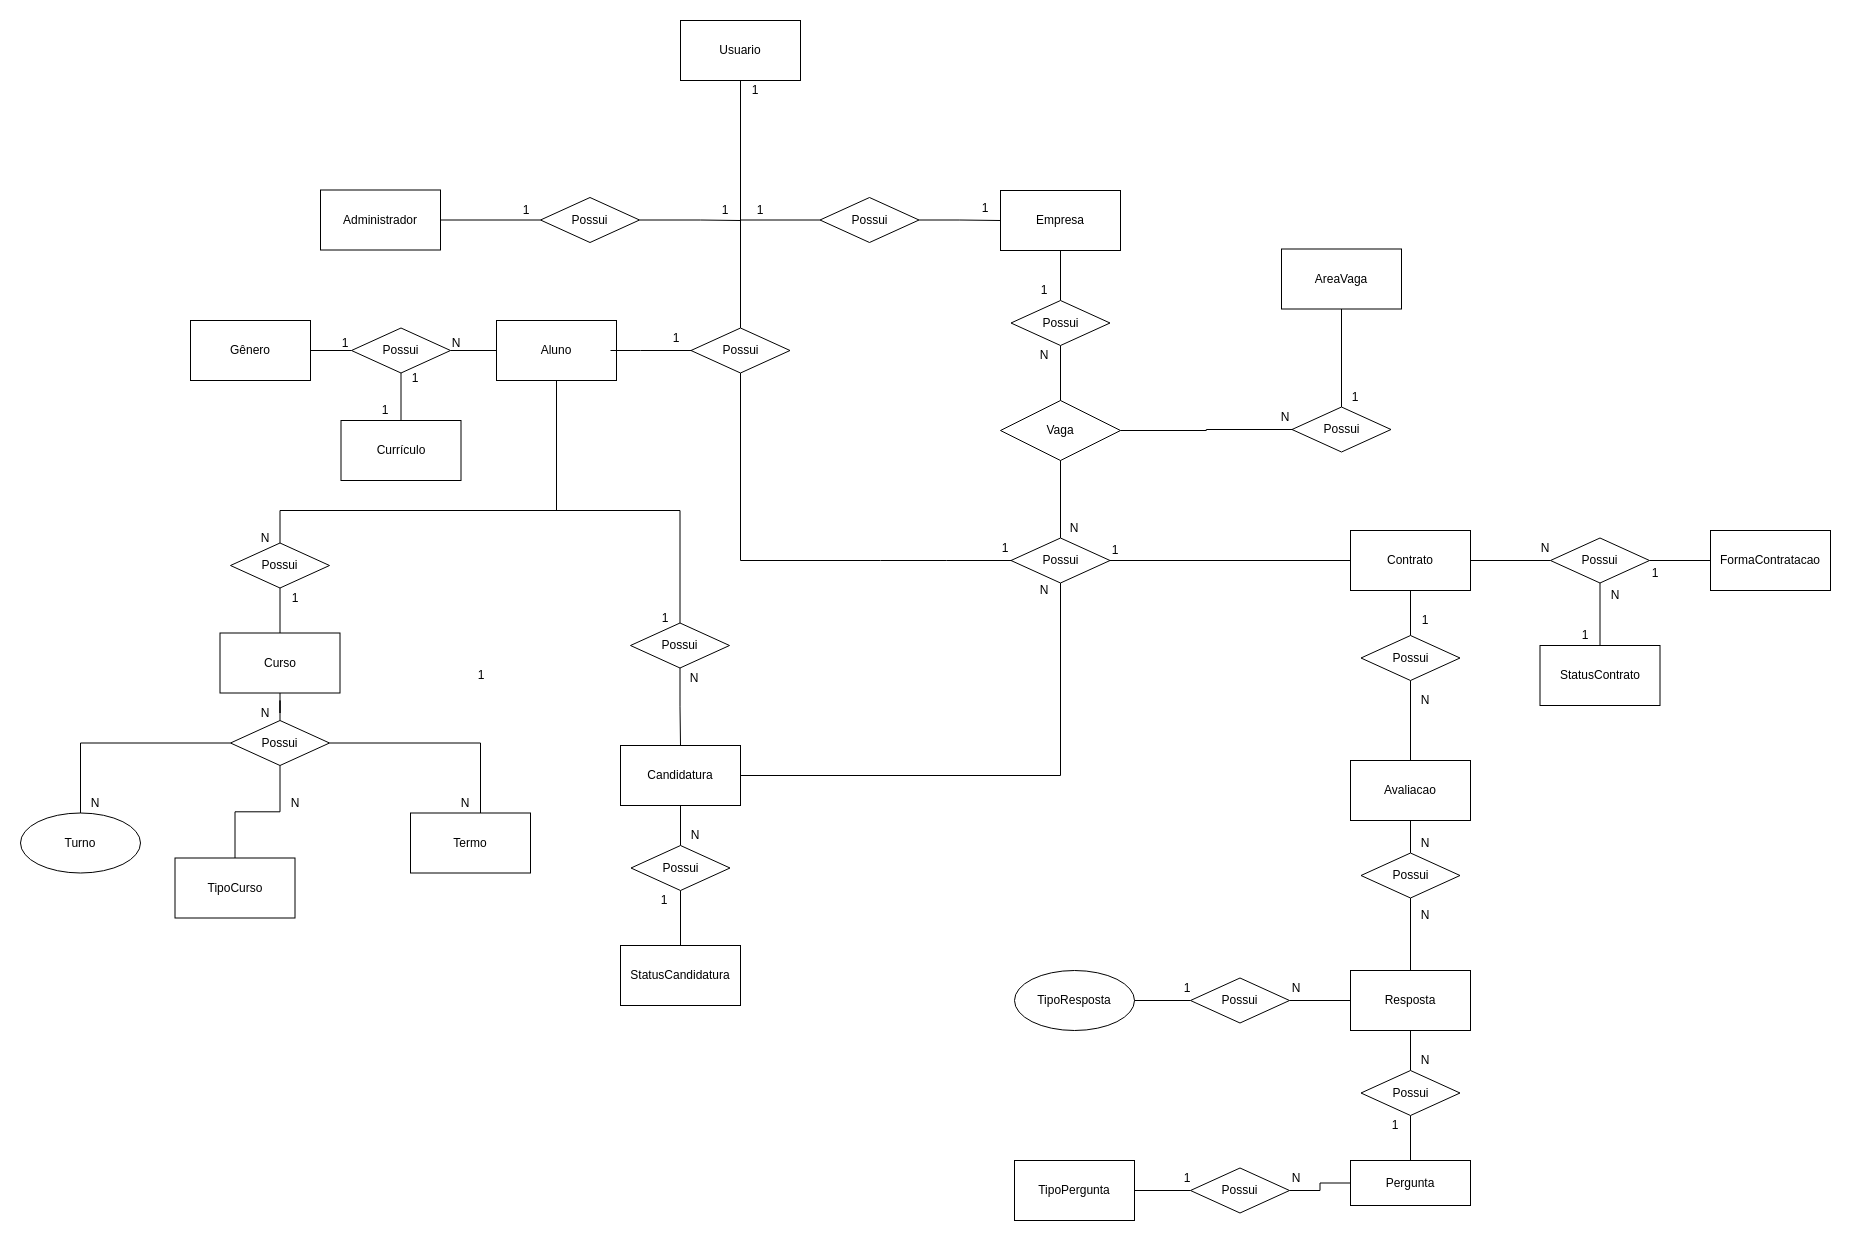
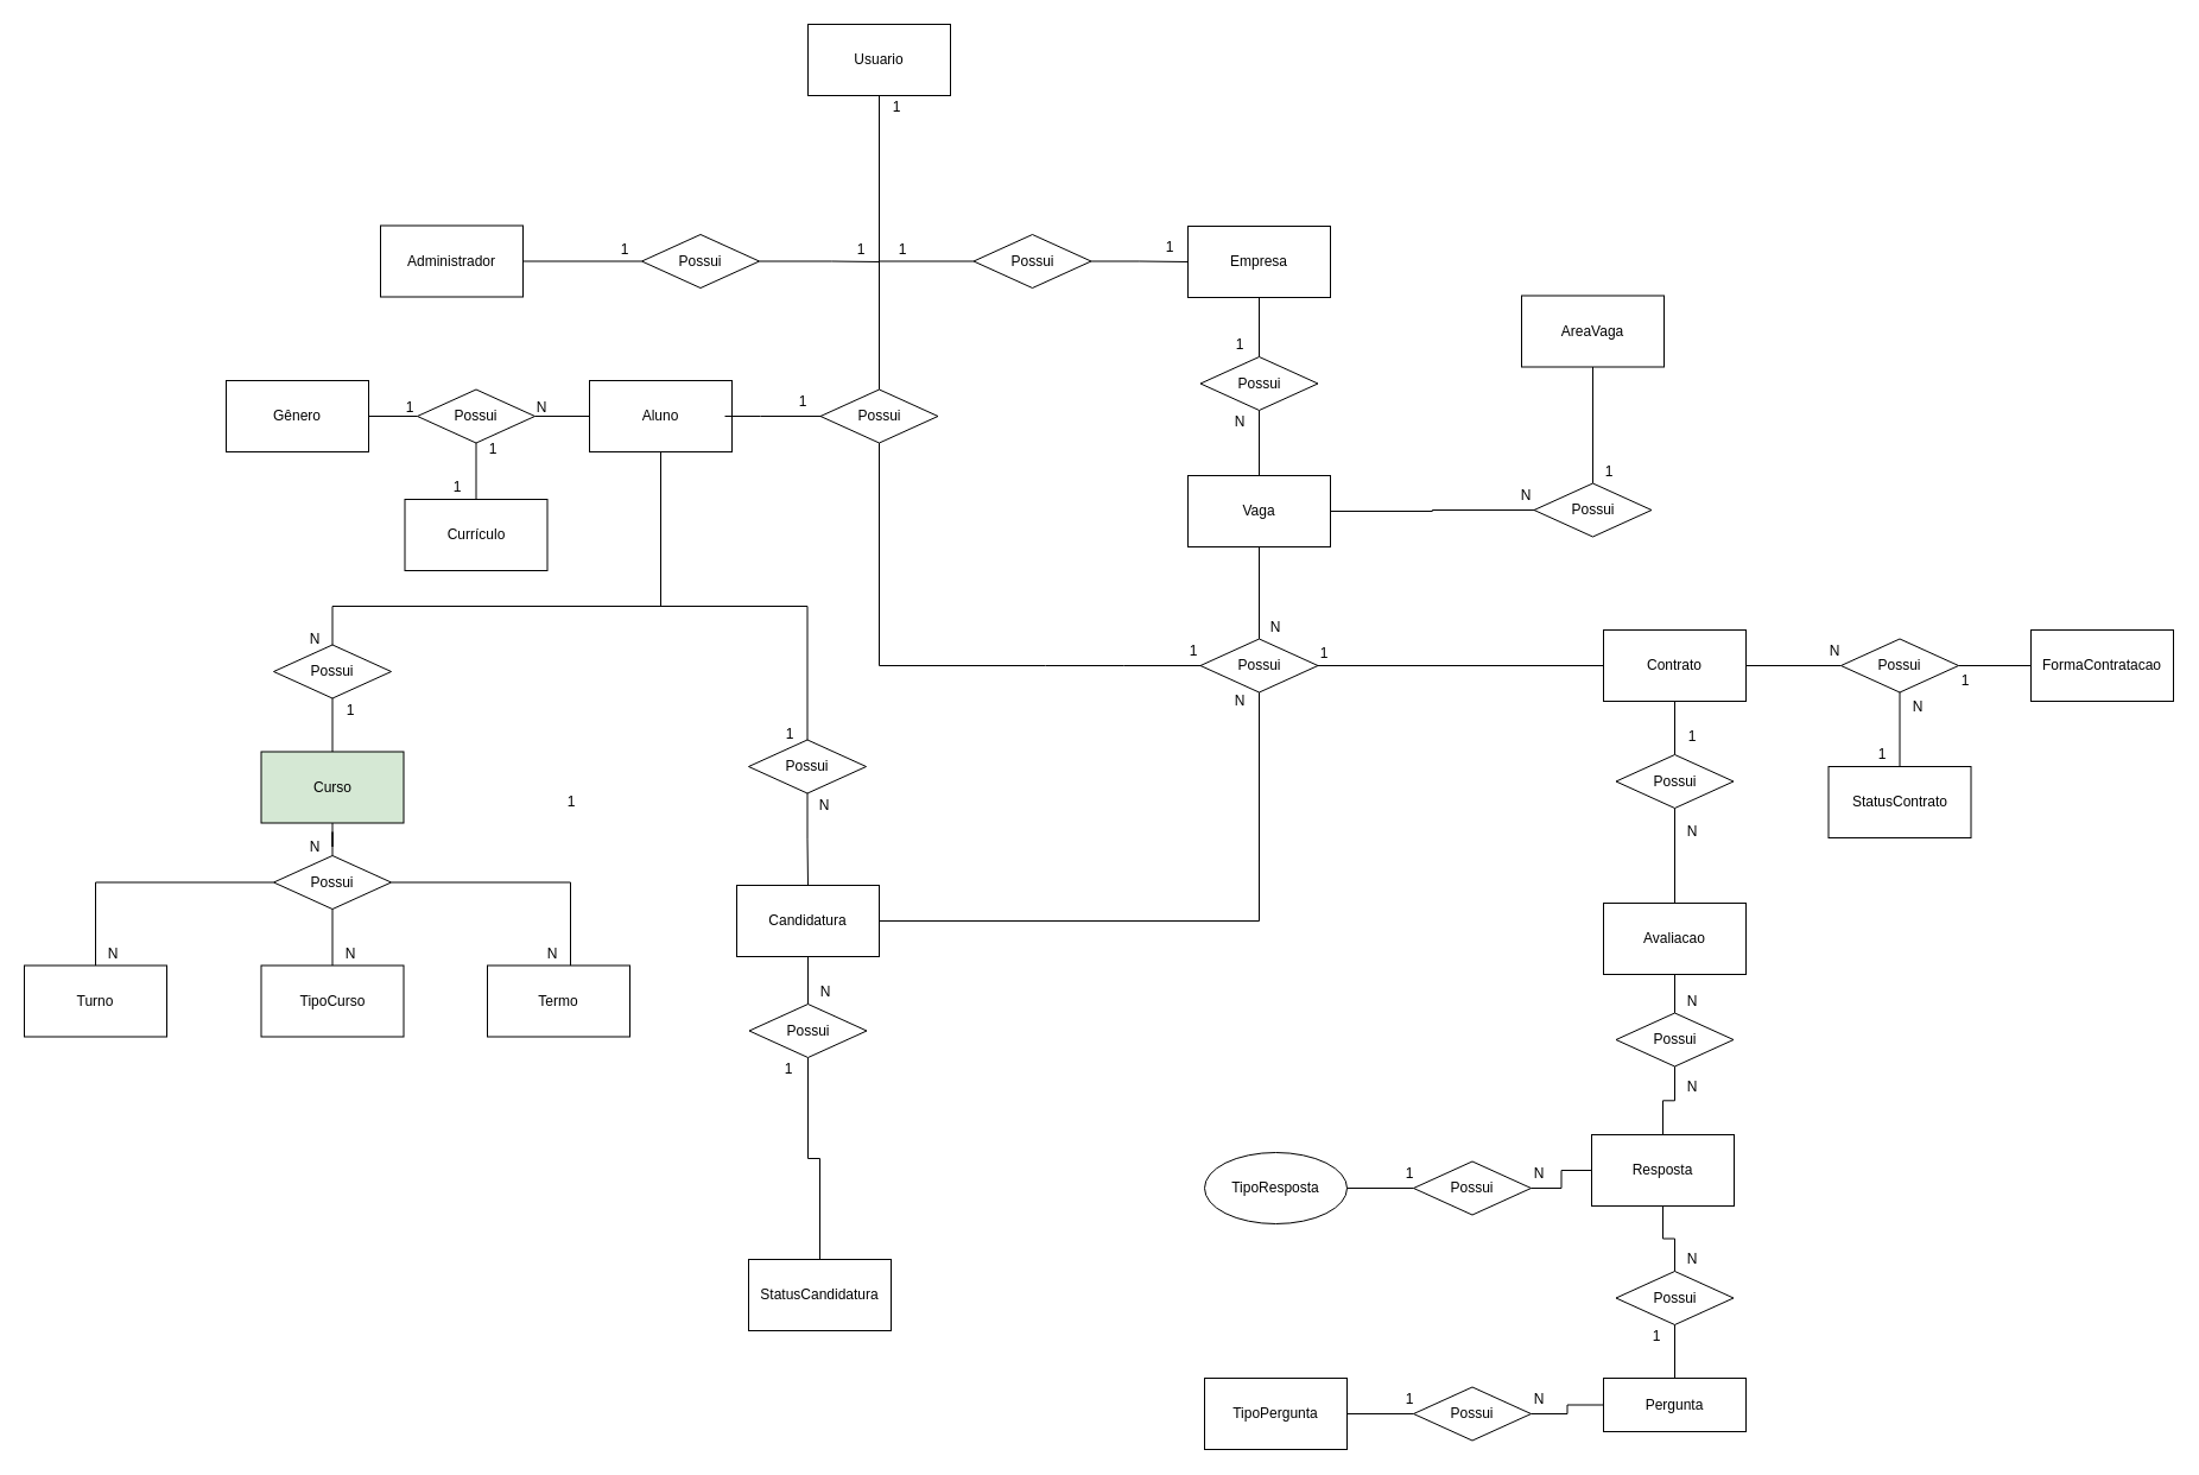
- <mxCell id="12" value="Vaga" style="rhombus;whiteSpace=wrap;html=1;" parent="1" vertex="1"><mxGeometry x="1000" y="400" width="120" height="60" as="geometry" /></mxCell>
+ <mxCell id="12" value="Vaga" style="rounded=0;whiteSpace=wrap;html=1;" parent="1" vertex="1"><mxGeometry x="1000" y="400" width="120" height="60" as="geometry" /></mxCell>
- <mxCell id="76" value="Curso" style="rounded=0;whiteSpace=wrap;html=1;" parent="1" vertex="1"><mxGeometry x="219.5" y="632.5" width="120" height="60" as="geometry" /></mxCell>
+ <mxCell id="76" value="Curso" style="rounded=0;whiteSpace=wrap;html=1;fillColor=#d5e8d4;" parent="1" vertex="1"><mxGeometry x="219.5" y="632.5" width="120" height="60" as="geometry" /></mxCell>
- <mxCell id="77" value="Turno" style="ellipse;whiteSpace=wrap;html=1;" parent="1" vertex="1"><mxGeometry x="20" y="812.5" width="120" height="60" as="geometry" /></mxCell>
+ <mxCell id="77" value="Turno" style="rounded=0;whiteSpace=wrap;html=1;" parent="1" vertex="1"><mxGeometry x="20" y="812.5" width="120" height="60" as="geometry" /></mxCell>
- <mxCell id="91" value="TipoCurso" style="rounded=0;whiteSpace=wrap;html=1;" parent="1" vertex="1"><mxGeometry x="174.5" y="857.5" width="120" height="60" as="geometry" /></mxCell>
+ <mxCell id="91" value="TipoCurso" style="rounded=0;whiteSpace=wrap;html=1;" parent="1" vertex="1"><mxGeometry x="219.5" y="812.5" width="120" height="60" as="geometry" /></mxCell>
- <mxCell id="93" value="StatusCandidatura" style="rounded=0;whiteSpace=wrap;html=1;" parent="1" vertex="1"><mxGeometry x="620" y="945" width="120" height="60" as="geometry" /></mxCell>
+ <mxCell id="93" value="StatusCandidatura" style="rounded=0;whiteSpace=wrap;html=1;" parent="1" vertex="1"><mxGeometry x="630" y="1060" width="120" height="60" as="geometry" /></mxCell>
- <mxCell id="111" value="Resposta" style="rounded=0;whiteSpace=wrap;html=1;" parent="1" vertex="1"><mxGeometry x="1350" y="970" width="120" height="60" as="geometry" /></mxCell>
+ <mxCell id="111" value="Resposta" style="rounded=0;whiteSpace=wrap;html=1;" parent="1" vertex="1"><mxGeometry x="1340" y="955" width="120" height="60" as="geometry" /></mxCell>
